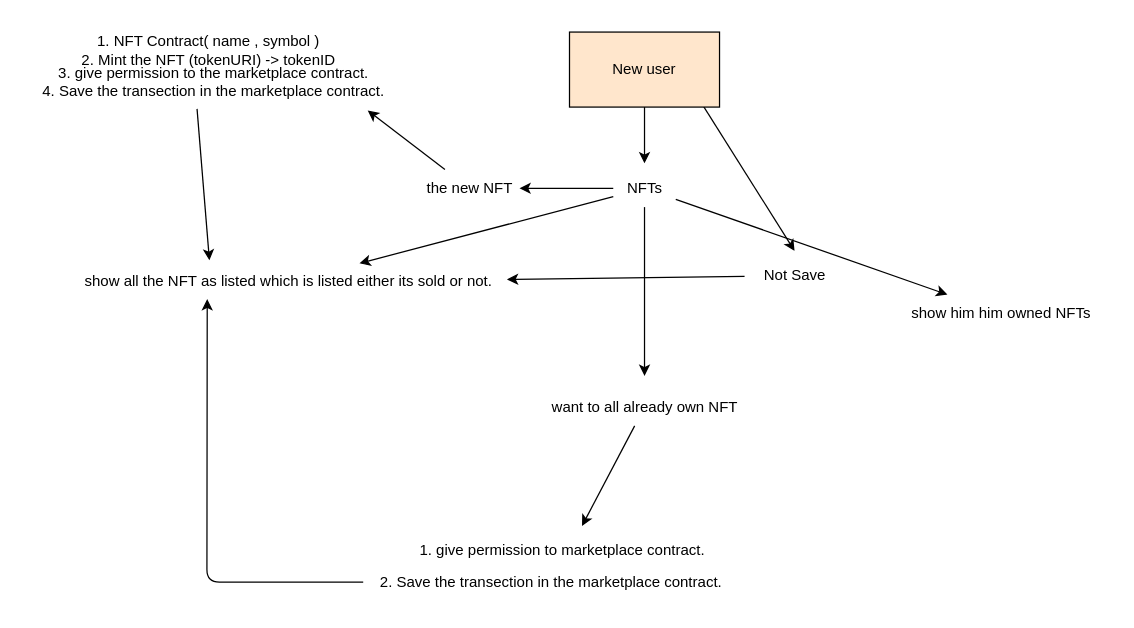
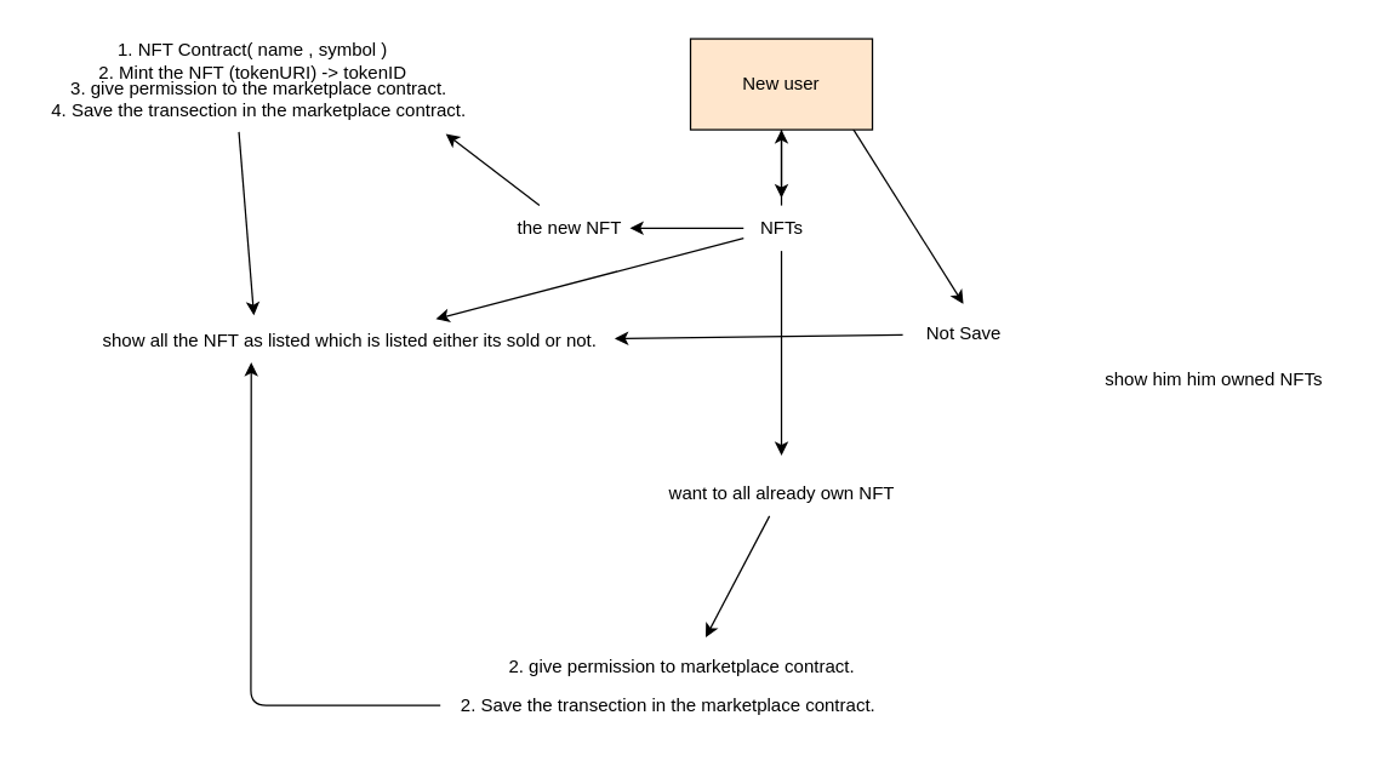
- <mxCell id="8" style="edgeStyle=none;html=1;" parent="1" source="9" target="22" edge="1"><mxGeometry relative="1" as="geometry"><mxPoint x="755" y="160" as="targetPoint" /></mxGeometry></mxCell>
+ <mxCell id="8" style="edgeStyle=none;html=1;" parent="1" source="9" target="15" edge="1"><mxGeometry relative="1" as="geometry"><mxPoint x="755" y="160" as="targetPoint" /></mxGeometry></mxCell>
- <mxCell id="17" value="1. give permission to marketplace contract." style="text;html=1;align=center;verticalAlign=middle;resizable=0;points=[];autosize=1;strokeColor=none;fillColor=none;" parent="16" vertex="1"><mxGeometry x="34" width="250" height="30" as="geometry" /></mxCell>
+ <mxCell id="17" value="2. give permission to marketplace contract." style="text;html=1;align=center;verticalAlign=middle;resizable=0;points=[];autosize=1;strokeColor=none;fillColor=none;" parent="16" vertex="1"><mxGeometry x="34" width="250" height="30" as="geometry" /></mxCell>
